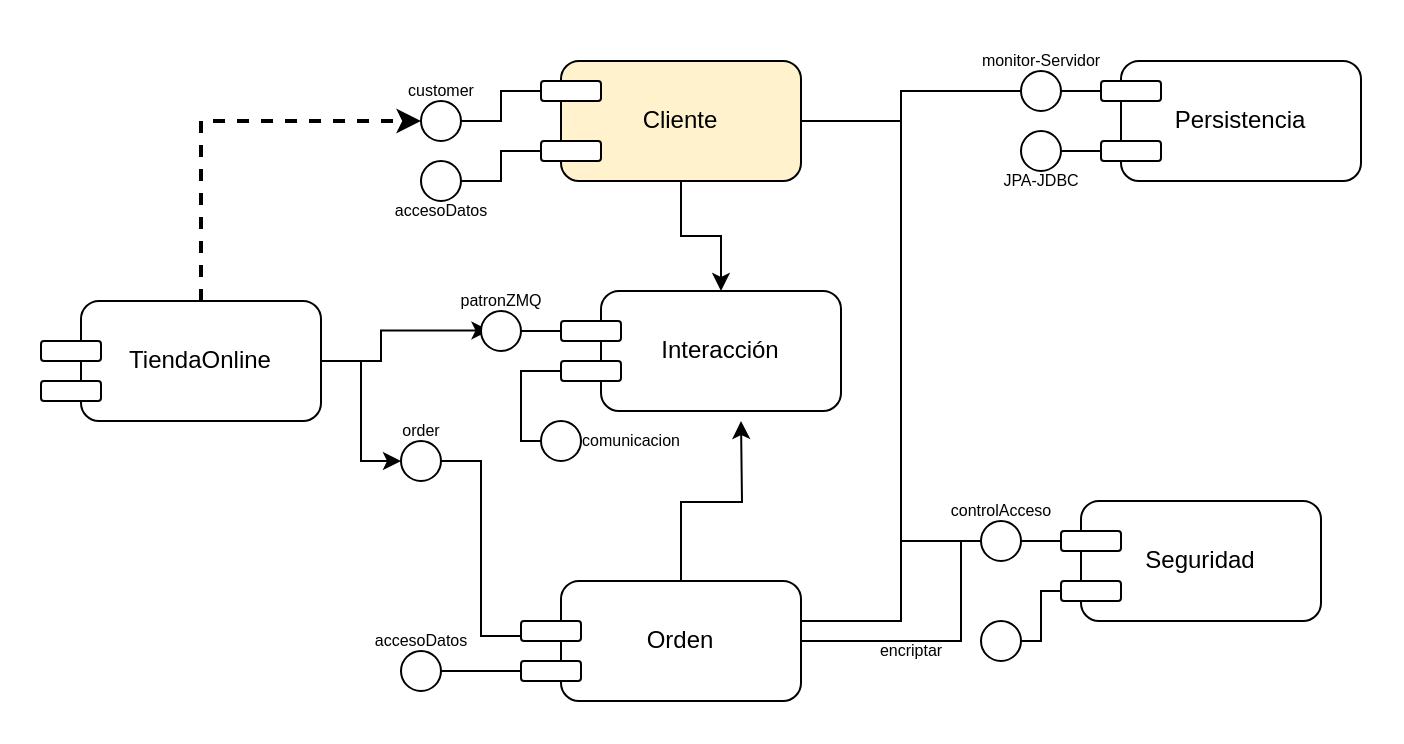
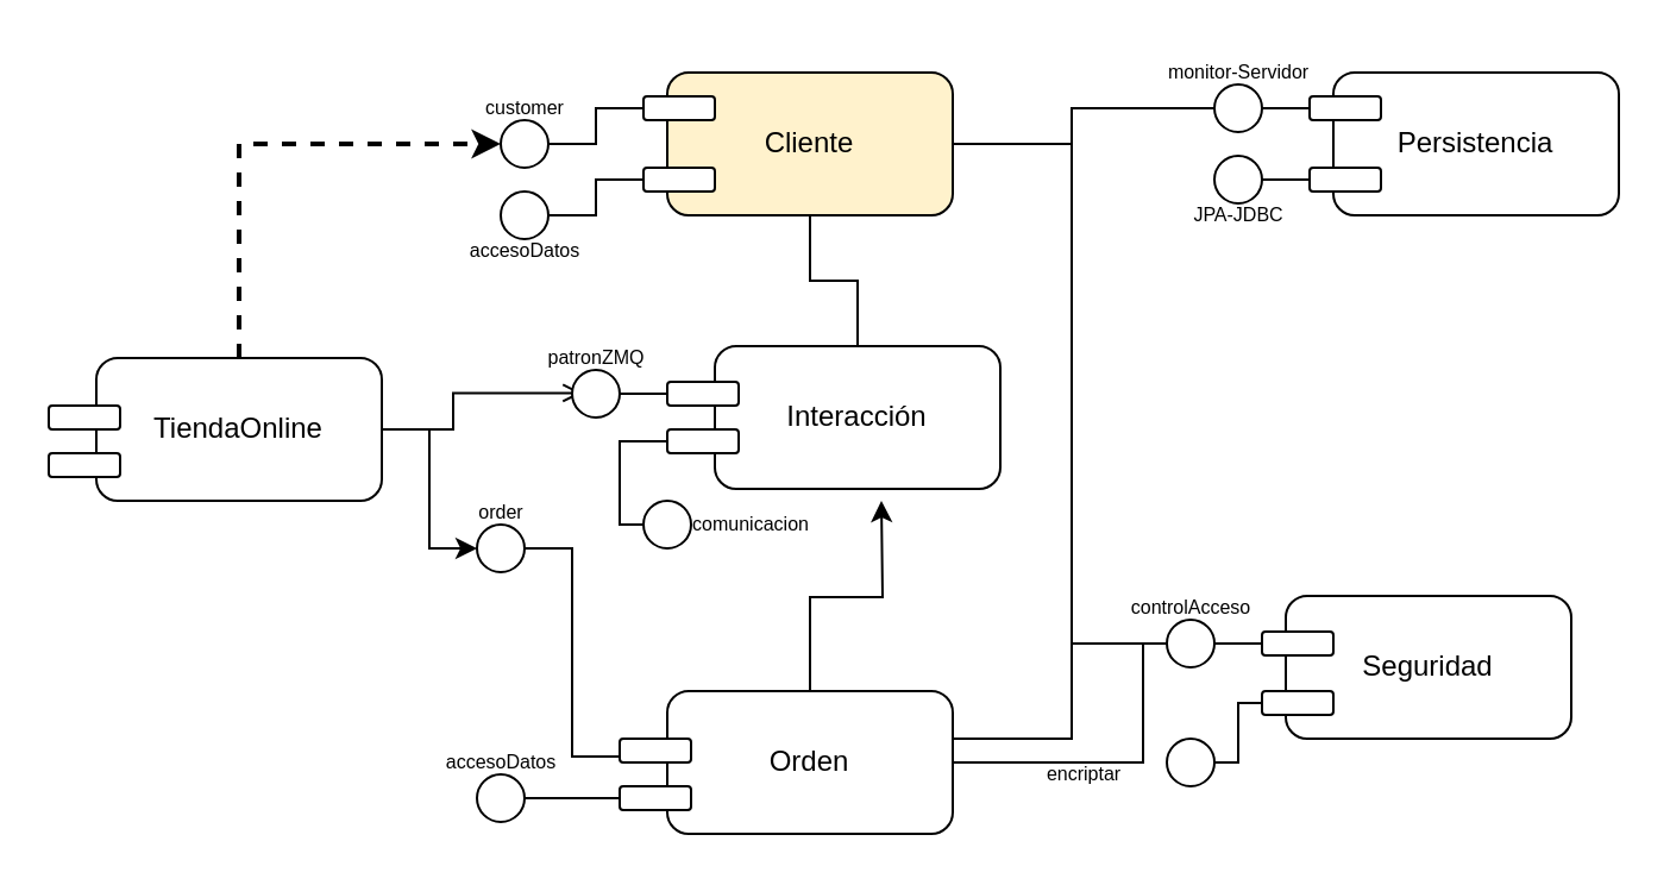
- <mxCell id="7" style="edgeStyle=orthogonalEdgeStyle;rounded=0;orthogonalLoop=1;jettySize=auto;html=1;strokeWidth=1;fontSize=8;endArrow=classic;endFill=1;" edge="1" parent="1" source="8" target="14"><mxGeometry relative="1" as="geometry" /></mxCell>
+ <mxCell id="7" style="edgeStyle=orthogonalEdgeStyle;rounded=0;orthogonalLoop=1;jettySize=auto;html=1;strokeWidth=1;fontSize=8;endArrow=none;endFill=1;" edge="1" parent="1" source="8" target="14"><mxGeometry relative="1" as="geometry" /></mxCell>
- <mxCell id="4" style="edgeStyle=orthogonalEdgeStyle;rounded=0;orthogonalLoop=1;jettySize=auto;html=1;entryX=0.404;entryY=1.236;entryDx=0;entryDy=0;entryPerimeter=0;strokeWidth=1;fontSize=8;endArrow=classic;endFill=1;" edge="1" parent="1" source="5" target="55"><mxGeometry relative="1" as="geometry" /></mxCell>
+ <mxCell id="4" style="edgeStyle=orthogonalEdgeStyle;rounded=0;orthogonalLoop=1;jettySize=auto;html=1;entryX=0.404;entryY=1.236;entryDx=0;entryDy=0;entryPerimeter=0;strokeWidth=1;fontSize=8;endArrow=open;endFill=1;" edge="1" parent="1" source="5" target="55"><mxGeometry relative="1" as="geometry" /></mxCell>
